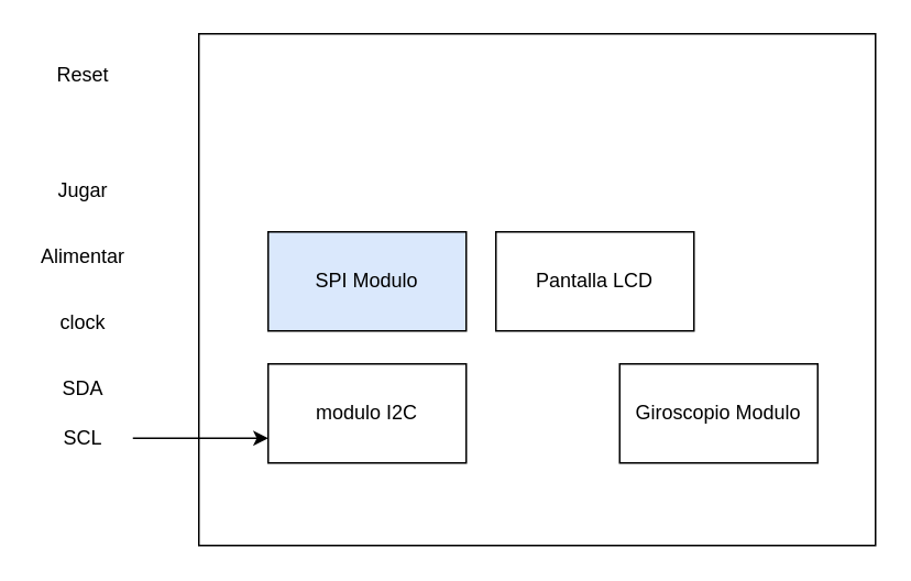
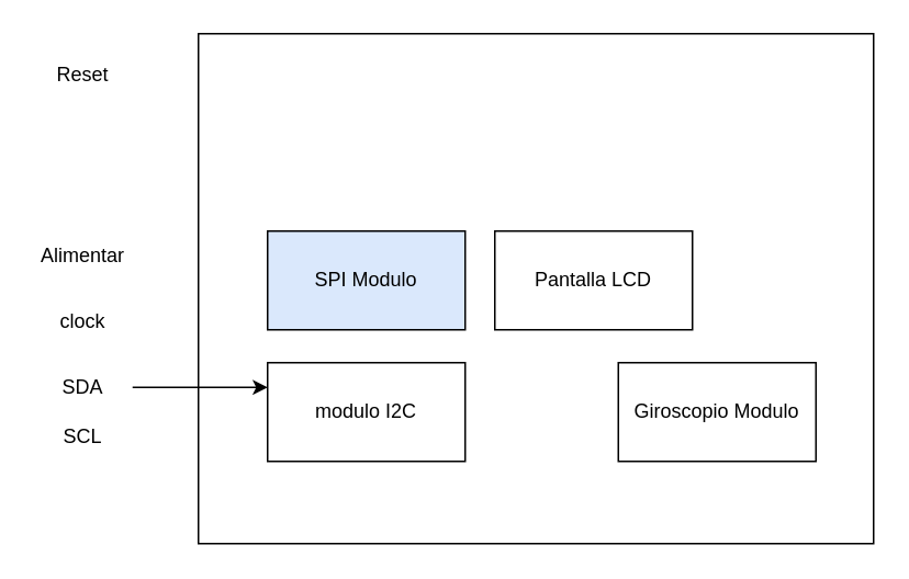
- <mxCell id="4" value="Jugar" style="text;html=1;align=center;verticalAlign=middle;whiteSpace=wrap;rounded=0;" parent="1" vertex="1"><mxGeometry x="20" y="100" width="60" height="30" as="geometry" /></mxCell>
+ <mxCell id="7" style="edgeStyle=orthogonalEdgeStyle;rounded=0;orthogonalLoop=1;jettySize=auto;html=1;entryX=0;entryY=0.25;entryDx=0;entryDy=0;" parent="1" source="8" target="11" edge="1"><mxGeometry relative="1" as="geometry" /></mxCell>
- <mxCell id="9" style="edgeStyle=orthogonalEdgeStyle;rounded=0;orthogonalLoop=1;jettySize=auto;html=1;entryX=0;entryY=0.75;entryDx=0;entryDy=0;" parent="1" source="10" target="11" edge="1"><mxGeometry relative="1" as="geometry" /></mxCell>
